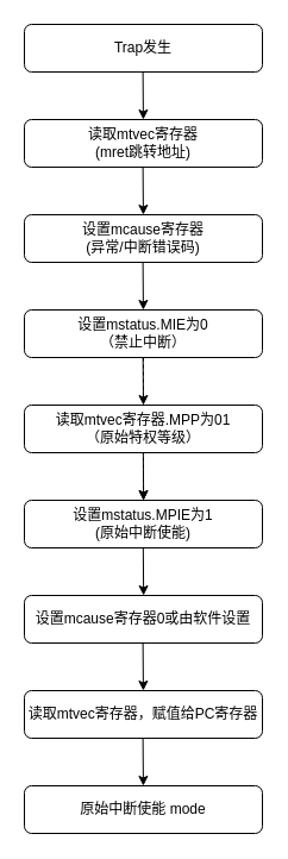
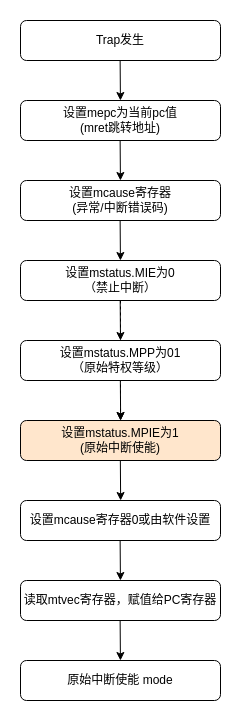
- <mxCell id="14" value="读取mtvec寄存器&lt;br&gt;(mret跳转地址)" style="rounded=1;whiteSpace=wrap;html=1;" vertex="1" parent="1"><mxGeometry x="20" y="100" width="200" height="40" as="geometry" /></mxCell>
+ <mxCell id="14" value="设置mepc为当前pc值&lt;br&gt;(mret跳转地址)" style="rounded=1;whiteSpace=wrap;html=1;" vertex="1" parent="1"><mxGeometry x="20" y="100" width="200" height="40" as="geometry" /></mxCell>
- <mxCell id="4" value="读取mtvec寄存器.MPP为01&lt;br&gt;（原始特权等级）" style="rounded=1;whiteSpace=wrap;html=1;" vertex="1" parent="1"><mxGeometry x="20" y="340" width="200" height="40" as="geometry" /></mxCell>
+ <mxCell id="4" value="设置mstatus.MPP为01&lt;br&gt;（原始特权等级）" style="rounded=1;whiteSpace=wrap;html=1;" vertex="1" parent="1"><mxGeometry x="20" y="340" width="200" height="40" as="geometry" /></mxCell>
- <mxCell id="5" value="设置mstatus.MPIE为1&lt;br&gt;(原始中断使能)" style="rounded=1;whiteSpace=wrap;html=1;" vertex="1" parent="1"><mxGeometry x="20" y="420" width="200" height="40" as="geometry" /></mxCell>
+ <mxCell id="5" value="设置mstatus.MPIE为1&lt;br&gt;(原始中断使能)" style="rounded=1;whiteSpace=wrap;html=1;fillColor=#ffe6cc;" vertex="1" parent="1"><mxGeometry x="20" y="420" width="200" height="40" as="geometry" /></mxCell>
